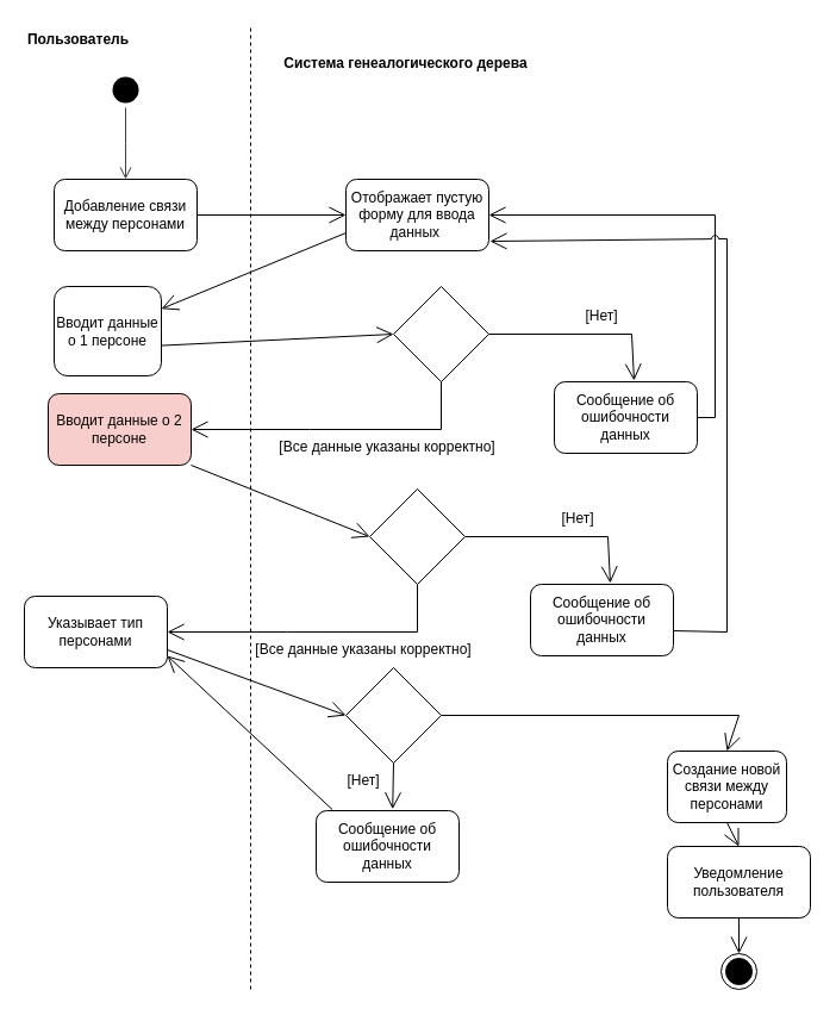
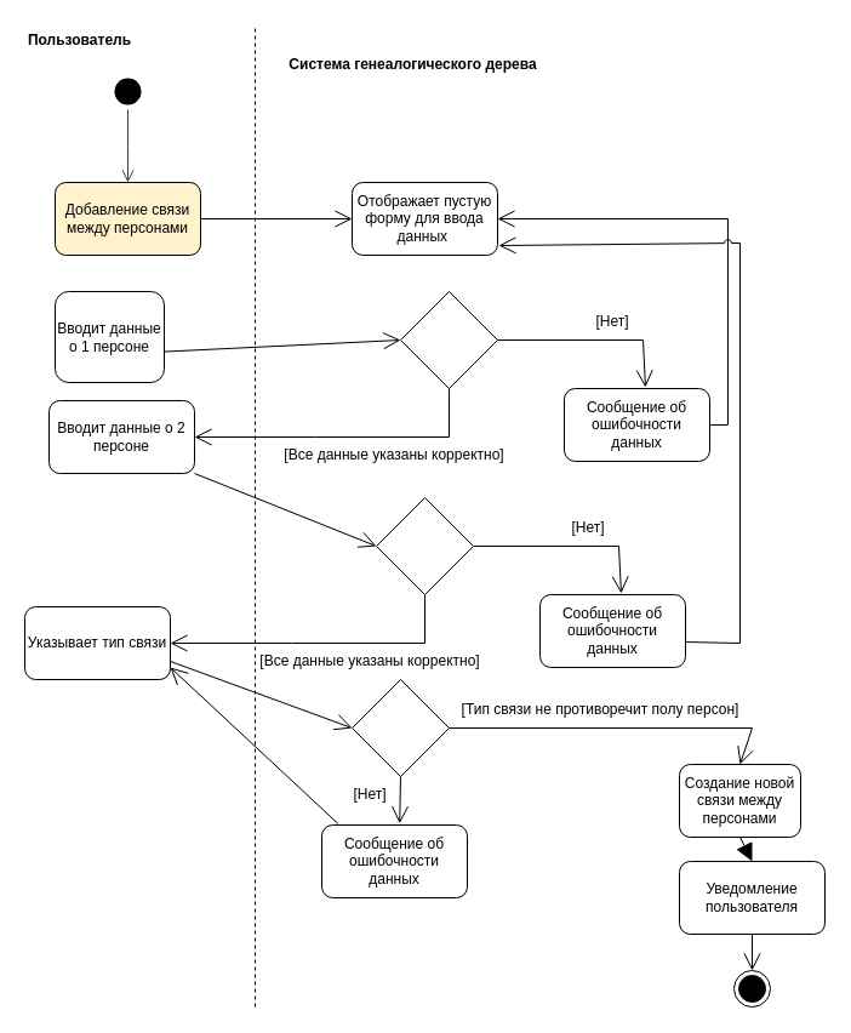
- <mxCell id="7" value="Добавление связи между персонами" style="rounded=1;whiteSpace=wrap;html=1;" vertex="1" parent="1"><mxGeometry x="45" y="150" width="120" height="60" as="geometry" /></mxCell>
+ <mxCell id="7" value="Добавление связи между персонами" style="rounded=1;whiteSpace=wrap;html=1;fillColor=#fff2cc;" vertex="1" parent="1"><mxGeometry x="45" y="150" width="120" height="60" as="geometry" /></mxCell>
- <mxCell id="10" value="" style="endArrow=open;endFill=1;endSize=12;html=1;rounded=0;exitX=0;exitY=0.75;exitDx=0;exitDy=0;entryX=1;entryY=0.25;entryDx=0;entryDy=0;" edge="1" parent="1" source="9" target="11"><mxGeometry width="160" relative="1" as="geometry"><mxPoint x="175" y="190" as="sourcePoint" /><mxPoint x="180" y="250" as="targetPoint" /></mxGeometry></mxCell>
- <mxCell id="25" value="Вводит данные о 2 персоне" style="rounded=1;whiteSpace=wrap;html=1;fillColor=#f8cecc;" vertex="1" parent="1"><mxGeometry x="40" y="330" width="120" height="60" as="geometry" /></mxCell>
+ <mxCell id="25" value="Вводит данные о 2 персоне" style="rounded=1;whiteSpace=wrap;html=1;" vertex="1" parent="1"><mxGeometry x="40" y="330" width="120" height="60" as="geometry" /></mxCell>
- <mxCell id="34" value="Указывает тип персонами" style="rounded=1;whiteSpace=wrap;html=1;" vertex="1" parent="1"><mxGeometry x="20" y="500" width="120" height="60" as="geometry" /></mxCell>
+ <mxCell id="34" value="Указывает тип связи" style="rounded=1;whiteSpace=wrap;html=1;" vertex="1" parent="1"><mxGeometry x="20" y="500" width="120" height="60" as="geometry" /></mxCell>
+ <mxCell id="41" value="[Тип связи не противоречит полу персон]" style="text;html=1;align=center;verticalAlign=middle;whiteSpace=wrap;rounded=0;" vertex="1" parent="1"><mxGeometry x="370" y="570" width="250" height="30" as="geometry" /></mxCell>
- <mxCell id="21" value="" style="endArrow=open;endFill=1;endSize=12;html=1;rounded=0;exitX=0.5;exitY=1;exitDx=0;exitDy=0;entryX=0.5;entryY=0;entryDx=0;entryDy=0;" edge="1" parent="1" source="19" target="20"><mxGeometry width="160" relative="1" as="geometry"><mxPoint x="405" y="690" as="sourcePoint" /><mxPoint x="405" y="770" as="targetPoint" /></mxGeometry></mxCell>
+ <mxCell id="21" value="" style="endArrow=block;endFill=1;endSize=12;html=1;rounded=0;exitX=0.5;exitY=1;exitDx=0;exitDy=0;entryX=0.5;entryY=0;entryDx=0;entryDy=0;" edge="1" parent="1" source="19" target="20"><mxGeometry width="160" relative="1" as="geometry"><mxPoint x="405" y="690" as="sourcePoint" /><mxPoint x="405" y="770" as="targetPoint" /></mxGeometry></mxCell>
